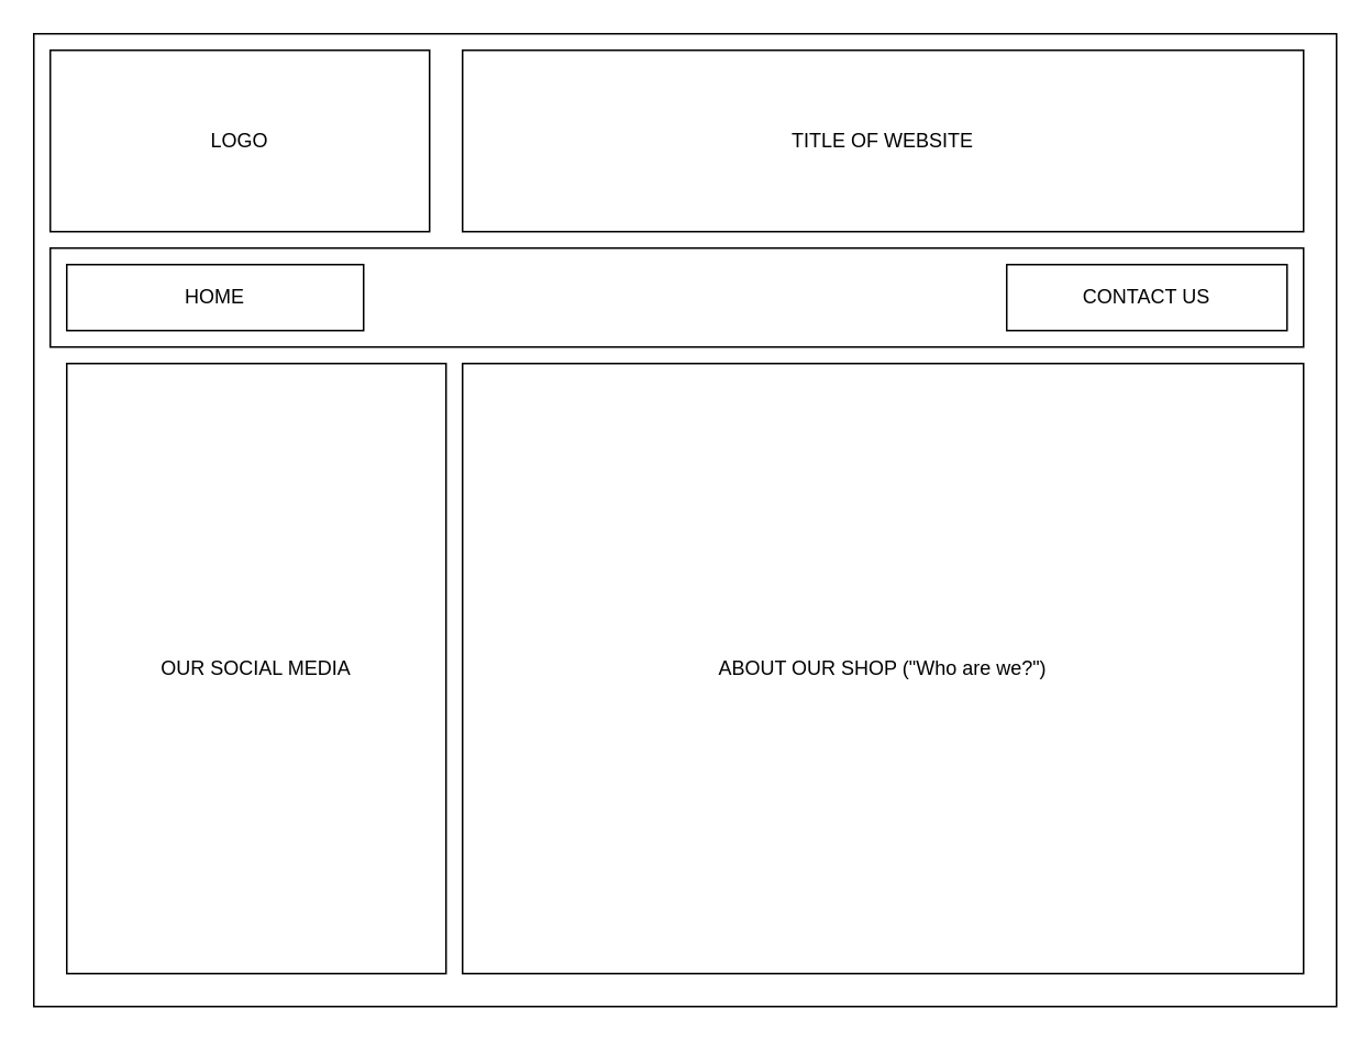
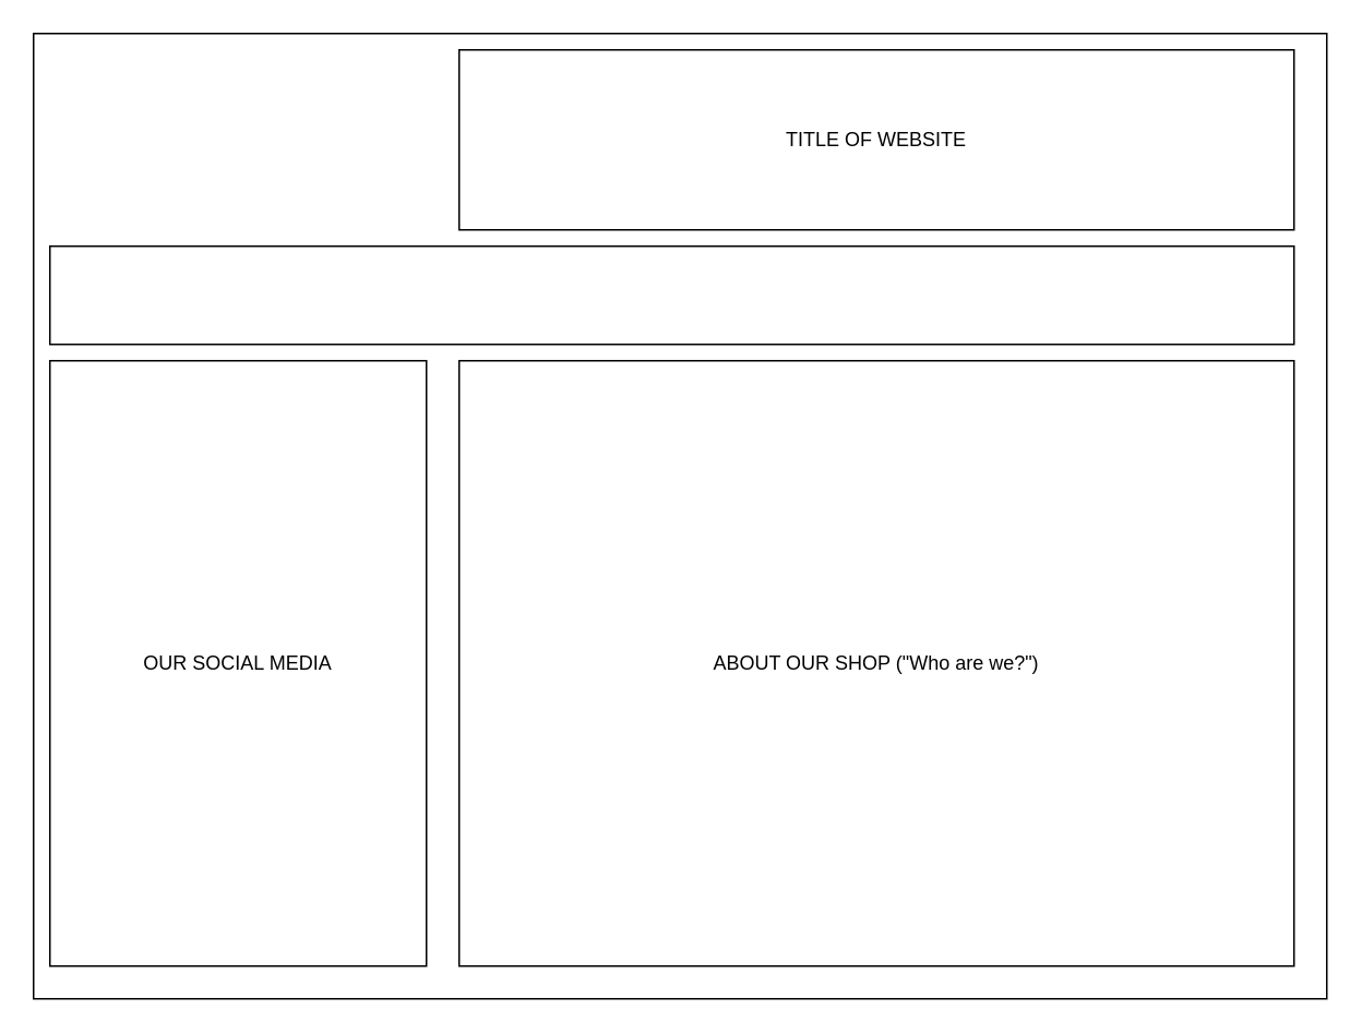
- <mxCell id="5" value="LOGO" style="rounded=0;whiteSpace=wrap;html=1;" vertex="1" parent="1"><mxGeometry x="30" y="30" width="230" height="110" as="geometry" /></mxCell>
- <mxCell id="8" value="HOME" style="rounded=0;whiteSpace=wrap;html=1;" vertex="1" parent="1"><mxGeometry x="40" y="160" width="180" height="40" as="geometry" /></mxCell>
- <mxCell id="9" value="CONTACT US" style="rounded=0;whiteSpace=wrap;html=1;" vertex="1" parent="1"><mxGeometry x="610" y="160" width="170" height="40" as="geometry" /></mxCell>
- <mxCell id="3" value="OUR SOCIAL MEDIA" style="rounded=0;whiteSpace=wrap;html=1;" vertex="1" parent="1"><mxGeometry x="40" y="220" width="230" height="370" as="geometry" /></mxCell>
+ <mxCell id="3" value="OUR SOCIAL MEDIA" style="rounded=0;whiteSpace=wrap;html=1;" vertex="1" parent="1"><mxGeometry x="30" y="220" width="230" height="370" as="geometry" /></mxCell>
